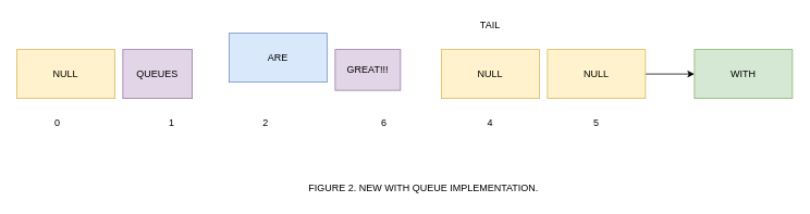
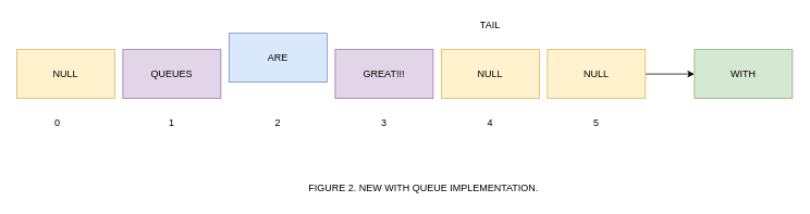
- <mxCell id="5" value="GREAT!!!" style="rounded=0;whiteSpace=wrap;html=1;fillColor=#e1d5e7;strokeColor=#9673a6;" vertex="1" parent="1"><mxGeometry x="410" y="60" width="80" height="50" as="geometry" /></mxCell>
+ <mxCell id="5" value="GREAT!!!" style="rounded=0;whiteSpace=wrap;html=1;fillColor=#e1d5e7;strokeColor=#9673a6;" vertex="1" parent="1"><mxGeometry x="410" y="60" width="120" height="60" as="geometry" /></mxCell>
- <mxCell id="3" value="QUEUES" style="rounded=0;whiteSpace=wrap;html=1;fillColor=#e1d5e7;strokeColor=#9673a6;" vertex="1" parent="1"><mxGeometry x="150" y="60" width="85" height="60" as="geometry" /></mxCell>
+ <mxCell id="3" value="QUEUES" style="rounded=0;whiteSpace=wrap;html=1;fillColor=#e1d5e7;strokeColor=#9673a6;" vertex="1" parent="1"><mxGeometry x="150" y="60" width="120" height="60" as="geometry" /></mxCell>
- <mxCell id="12" value="2" style="text;html=1;strokeColor=none;fillColor=none;align=center;verticalAlign=middle;whiteSpace=wrap;rounded=0;" vertex="1" parent="1"><mxGeometry x="305" y="140" width="40" height="20" as="geometry" /></mxCell>
+ <mxCell id="12" value="2" style="text;html=1;strokeColor=none;fillColor=none;align=center;verticalAlign=middle;whiteSpace=wrap;rounded=0;" vertex="1" parent="1"><mxGeometry x="320" y="140" width="40" height="20" as="geometry" /></mxCell>
- <mxCell id="13" value="6" style="text;html=1;strokeColor=none;fillColor=none;align=center;verticalAlign=middle;whiteSpace=wrap;rounded=0;" vertex="1" parent="1"><mxGeometry x="450" y="140" width="40" height="20" as="geometry" /></mxCell>
+ <mxCell id="13" value="3" style="text;html=1;strokeColor=none;fillColor=none;align=center;verticalAlign=middle;whiteSpace=wrap;rounded=0;" vertex="1" parent="1"><mxGeometry x="450" y="140" width="40" height="20" as="geometry" /></mxCell>
